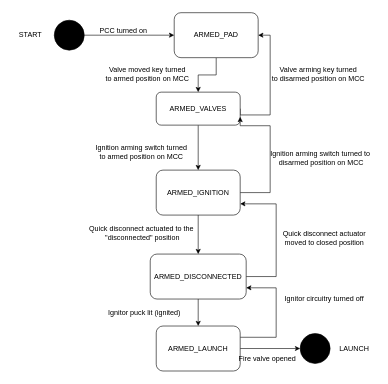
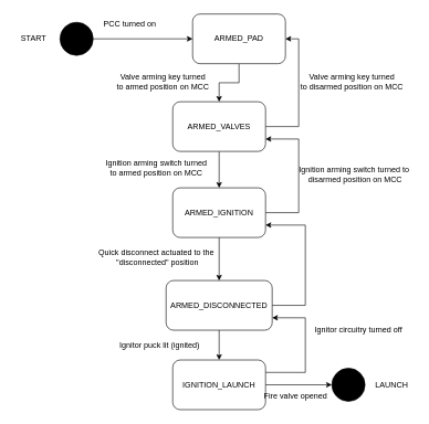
- <mxCell id="19" value="PCC turned on" style="text;html=1;align=center;verticalAlign=middle;resizable=0;points=[];autosize=1;strokeColor=none;fillColor=none;" vertex="1" parent="1"><mxGeometry x="160" y="35.5" width="90" height="30" as="geometry" /></mxCell>
+ <mxCell id="19" value="PCC turned on" style="text;html=1;align=center;verticalAlign=middle;resizable=0;points=[];autosize=1;strokeColor=none;fillColor=none;" vertex="1" parent="1"><mxGeometry x="150" y="20.5" width="90" height="30" as="geometry" /></mxCell>
- <mxCell id="20" value="&lt;div&gt;Valve moved key turned&lt;/div&gt;&lt;div&gt;to armed position on MCC&lt;/div&gt;" style="text;html=1;align=center;verticalAlign=middle;resizable=0;points=[];autosize=1;strokeColor=none;fillColor=none;" vertex="1" parent="1"><mxGeometry x="170" y="103" width="150" height="40" as="geometry" /></mxCell>
+ <mxCell id="20" value="&lt;div&gt;Valve arming key turned&lt;/div&gt;&lt;div&gt;to armed position on MCC&lt;/div&gt;" style="text;html=1;align=center;verticalAlign=middle;resizable=0;points=[];autosize=1;strokeColor=none;fillColor=none;" vertex="1" parent="1"><mxGeometry x="170" y="103" width="150" height="40" as="geometry" /></mxCell>
- <mxCell id="8" value="ARMED_VALVES" style="rounded=1;whiteSpace=wrap;html=1;" vertex="1" parent="1"><mxGeometry x="260" y="153" width="140" height="55" as="geometry" /></mxCell>
+ <mxCell id="8" value="ARMED_VALVES" style="rounded=1;whiteSpace=wrap;html=1;" vertex="1" parent="1"><mxGeometry x="260" y="153" width="140" height="75" as="geometry" /></mxCell>
- <mxCell id="29" value="&lt;div&gt;Quick disconnect actuator&lt;/div&gt;&lt;div&gt;moved to closed position&lt;/div&gt;" style="text;html=1;align=center;verticalAlign=middle;resizable=0;points=[];autosize=1;strokeColor=none;fillColor=none;" vertex="1" parent="1"><mxGeometry x="465" y="376" width="150" height="40" as="geometry" /></mxCell>
- <mxCell id="17" value="ARMED_LAUNCH" style="rounded=1;whiteSpace=wrap;html=1;" vertex="1" parent="1"><mxGeometry x="260" y="543" width="140" height="75" as="geometry" /></mxCell>
+ <mxCell id="17" value="IGNITION_LAUNCH" style="rounded=1;whiteSpace=wrap;html=1;" vertex="1" parent="1"><mxGeometry x="260" y="543" width="140" height="75" as="geometry" /></mxCell>
